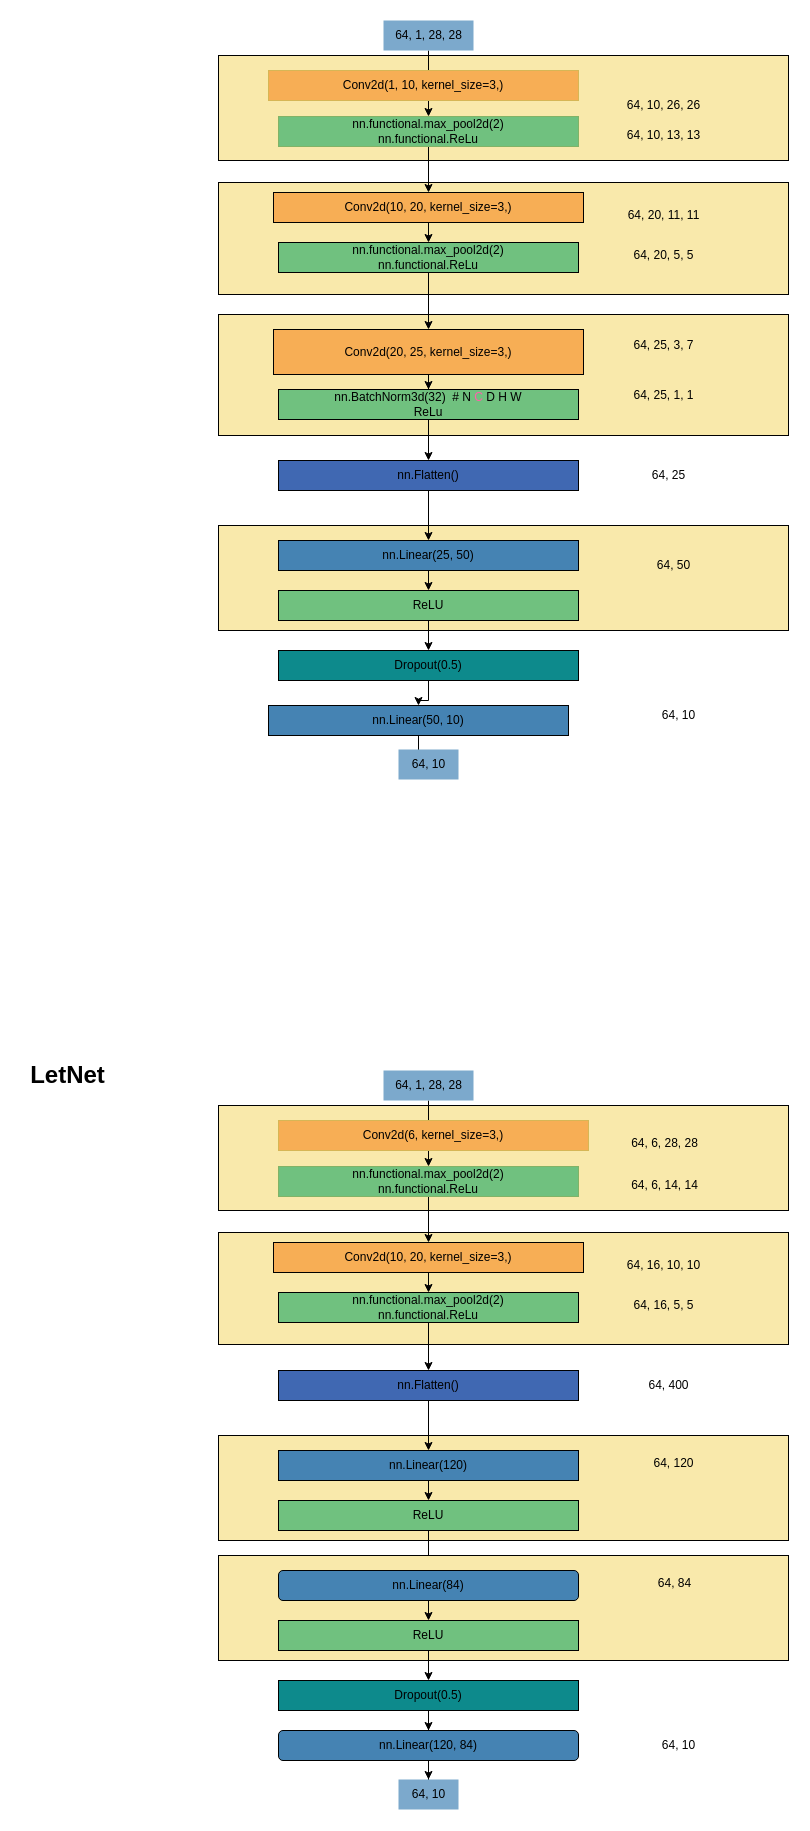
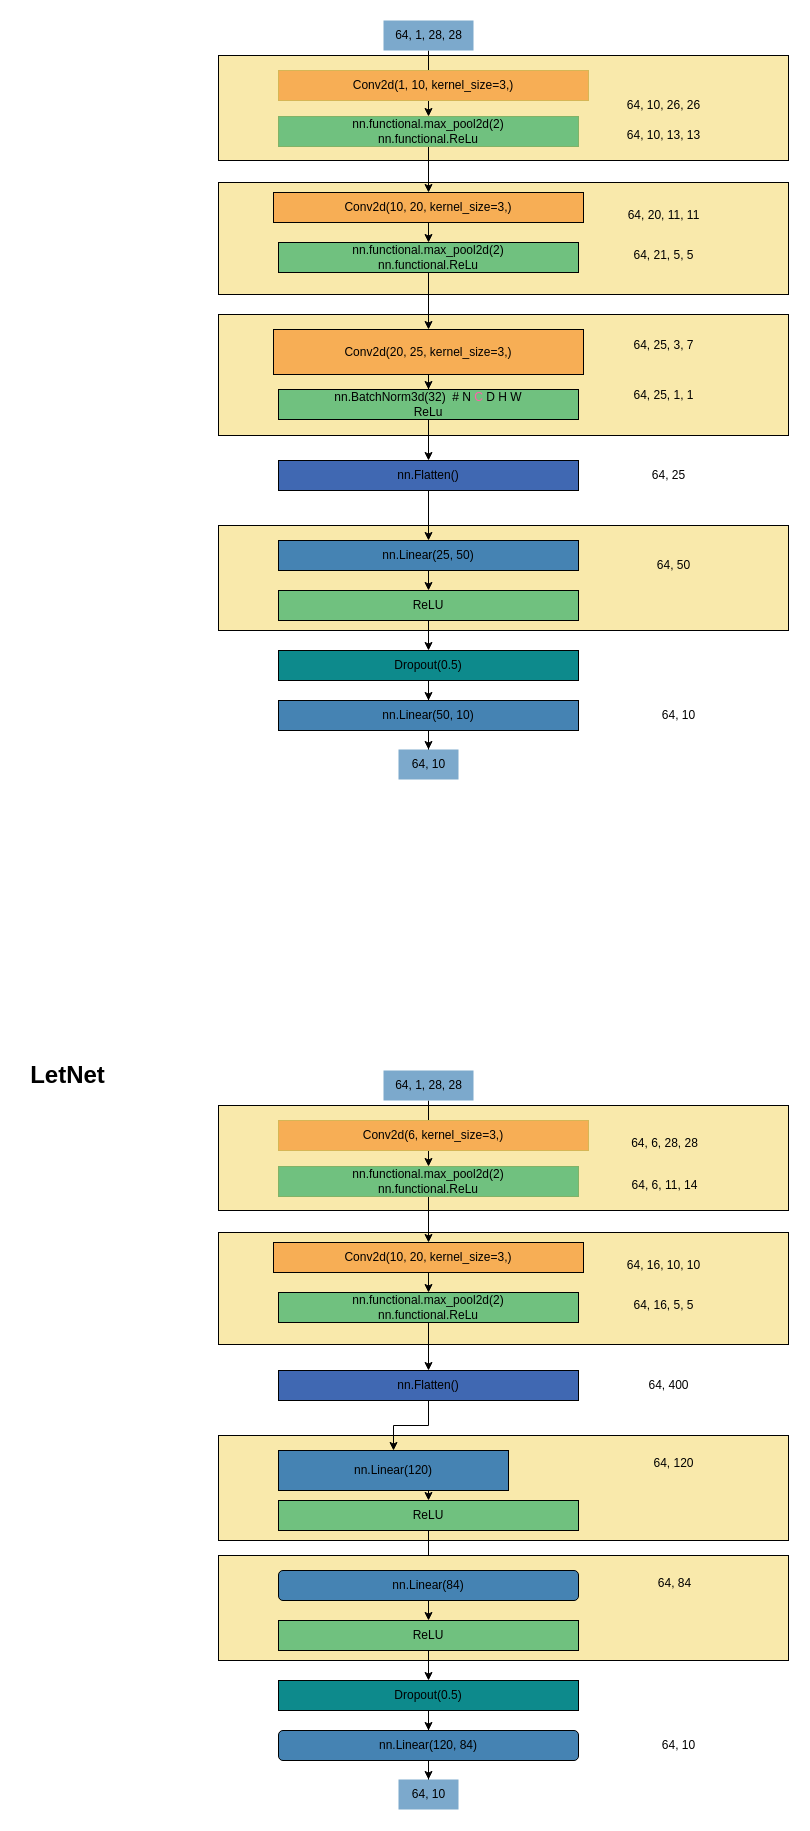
- <mxCell id="8" value="Conv2d(1, 10, kernel_size=3,)" style="whiteSpace=wrap;html=1;fillColor=#F7AE55;strokeColor=#d6b656;" parent="1" vertex="1"><mxGeometry x="268" y="70" width="310" height="30" as="geometry" /></mxCell>
+ <mxCell id="8" value="Conv2d(1, 10, kernel_size=3,)" style="whiteSpace=wrap;html=1;fillColor=#F7AE55;strokeColor=#d6b656;" parent="1" vertex="1"><mxGeometry x="278" y="70" width="310" height="30" as="geometry" /></mxCell>
- <mxCell id="35" value="64, 20, 5, 5" style="text;html=1;align=center;verticalAlign=middle;resizable=0;points=[];autosize=1;strokeColor=none;fillColor=none;" parent="1" vertex="1"><mxGeometry x="618" y="240" width="90" height="30" as="geometry" /></mxCell>
+ <mxCell id="35" value="64, 21, 5, 5" style="text;html=1;align=center;verticalAlign=middle;resizable=0;points=[];autosize=1;strokeColor=none;fillColor=none;" parent="1" vertex="1"><mxGeometry x="618" y="240" width="90" height="30" as="geometry" /></mxCell>
- <mxCell id="27" value="nn.Linear(50, 10)" style="whiteSpace=wrap;html=1;fillColor=#4583B3;" parent="1" vertex="1"><mxGeometry x="268" y="705" width="300" height="30" as="geometry" /></mxCell>
+ <mxCell id="27" value="nn.Linear(50, 10)" style="whiteSpace=wrap;html=1;fillColor=#4583B3;" parent="1" vertex="1"><mxGeometry x="278" y="700" width="300" height="30" as="geometry" /></mxCell>
- <mxCell id="65" value="64, 6, 14, 14" style="text;html=1;align=center;verticalAlign=middle;resizable=0;points=[];autosize=1;strokeColor=none;fillColor=none;" vertex="1" parent="1"><mxGeometry x="619" y="1172" width="89" height="26" as="geometry" /></mxCell>
+ <mxCell id="65" value="64, 6, 11, 14" style="text;html=1;align=center;verticalAlign=middle;resizable=0;points=[];autosize=1;strokeColor=none;fillColor=none;" vertex="1" parent="1"><mxGeometry x="619" y="1172" width="89" height="26" as="geometry" /></mxCell>
- <mxCell id="56" value="nn.Linear(120)" style="whiteSpace=wrap;html=1;fillColor=#4583B3;" vertex="1" parent="1"><mxGeometry x="278" y="1450" width="300" height="30" as="geometry" /></mxCell>
+ <mxCell id="56" value="nn.Linear(120)" style="whiteSpace=wrap;html=1;fillColor=#4583B3;" vertex="1" parent="1"><mxGeometry x="278" y="1450" width="230" height="40" as="geometry" /></mxCell>
